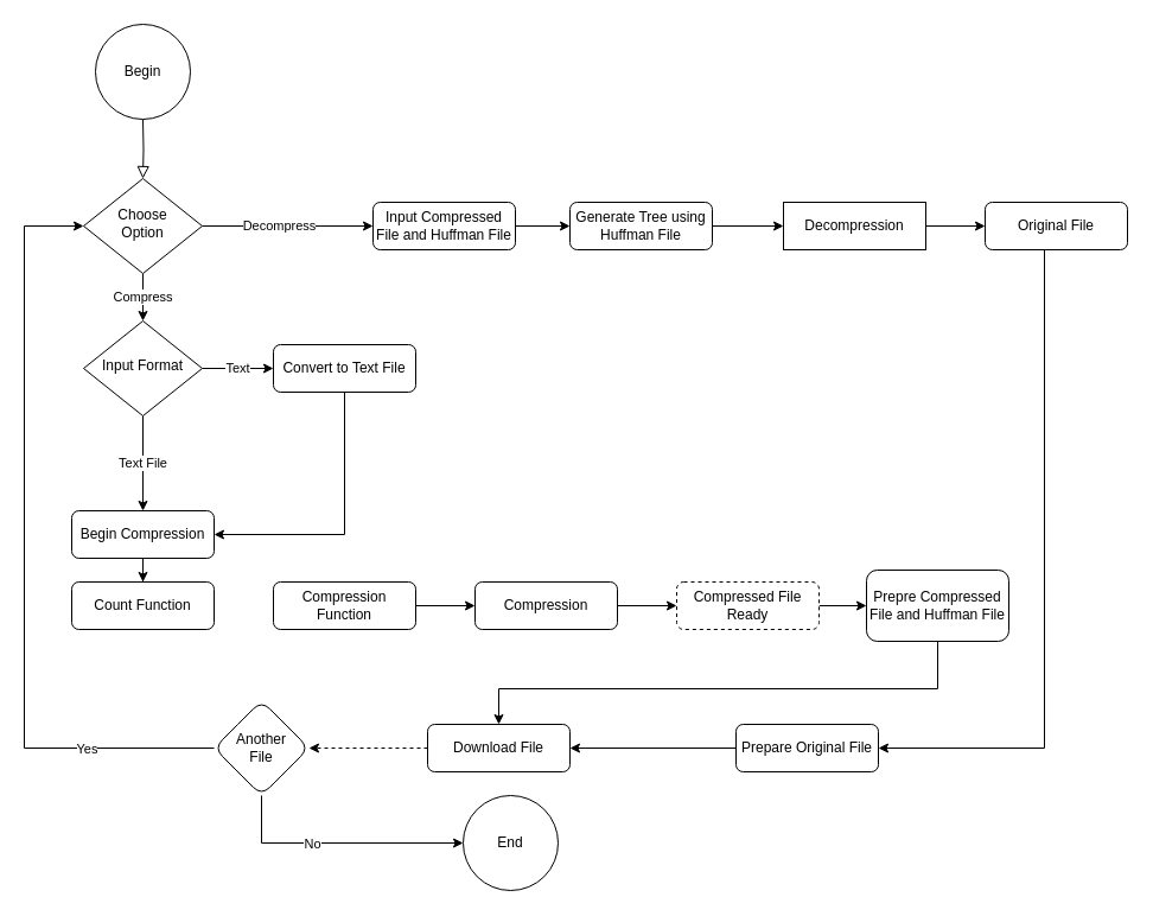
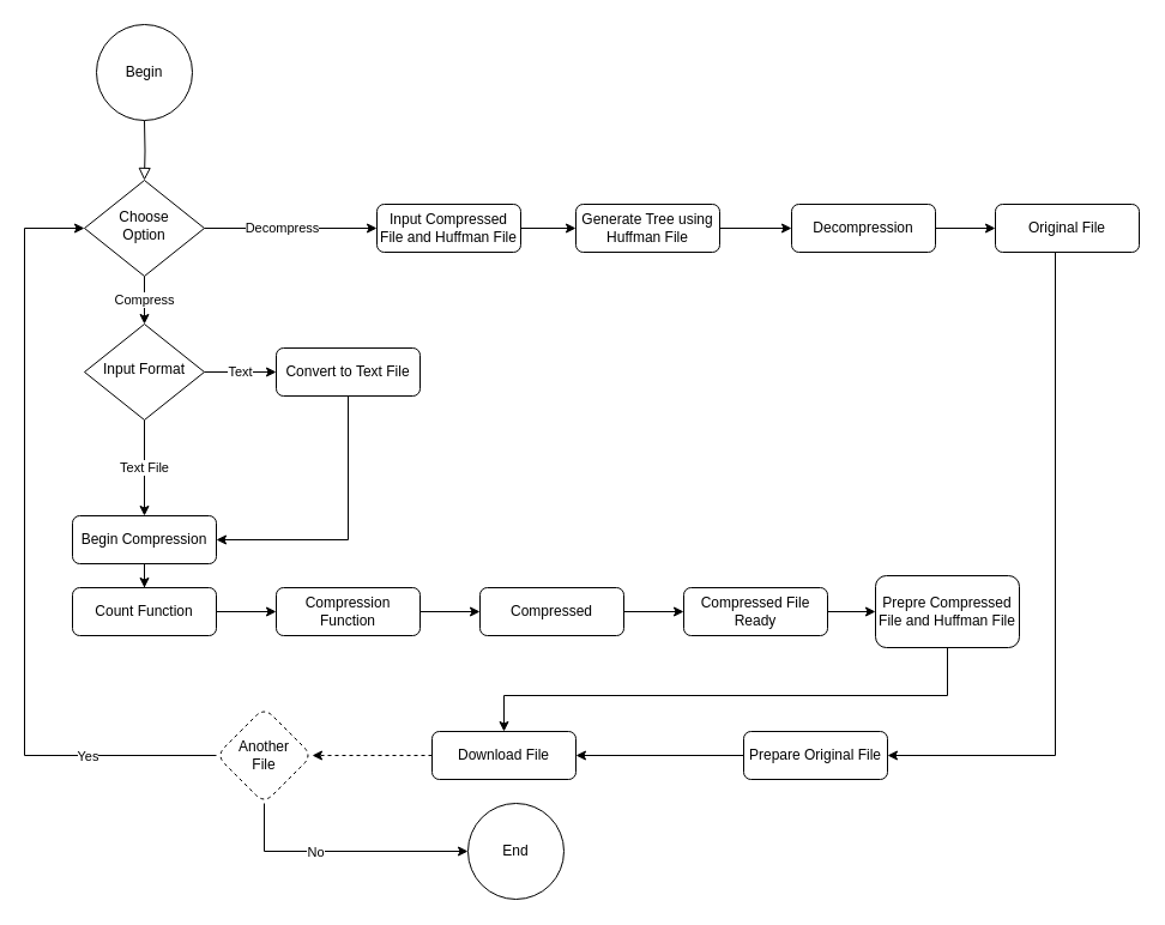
- <mxCell id="32" value="Decompression" style="whiteSpace=wrap;html=1;fontSize=12;glass=0;strokeWidth=1;shadow=0;rounded=0;" vertex="1" parent="1"><mxGeometry x="660" y="170" width="120" height="40" as="geometry" /></mxCell>
+ <mxCell id="32" value="Decompression" style="rounded=1;whiteSpace=wrap;html=1;fontSize=12;glass=0;strokeWidth=1;shadow=0;" vertex="1" parent="1"><mxGeometry x="660" y="170" width="120" height="40" as="geometry" /></mxCell>
+ <mxCell id="17" style="edgeStyle=orthogonalEdgeStyle;rounded=0;orthogonalLoop=1;jettySize=auto;html=1;" edge="1" parent="1" source="18" target="20"><mxGeometry relative="1" as="geometry" /></mxCell>
- <mxCell id="22" value="Compression" style="rounded=1;whiteSpace=wrap;html=1;fontSize=12;glass=0;strokeWidth=1;shadow=0;" vertex="1" parent="1"><mxGeometry x="400" y="490" width="120" height="40" as="geometry" /></mxCell>
+ <mxCell id="22" value="Compressed" style="rounded=1;whiteSpace=wrap;html=1;fontSize=12;glass=0;strokeWidth=1;shadow=0;" vertex="1" parent="1"><mxGeometry x="400" y="490" width="120" height="40" as="geometry" /></mxCell>
- <mxCell id="24" value="Compressed File&lt;br&gt;Ready" style="rounded=1;whiteSpace=wrap;html=1;fontSize=12;glass=0;strokeWidth=1;shadow=0;dashed=1;" vertex="1" parent="1"><mxGeometry x="570" y="490" width="120" height="40" as="geometry" /></mxCell>
+ <mxCell id="24" value="Compressed File&lt;br&gt;Ready" style="rounded=1;whiteSpace=wrap;html=1;fontSize=12;glass=0;strokeWidth=1;shadow=0;" vertex="1" parent="1"><mxGeometry x="570" y="490" width="120" height="40" as="geometry" /></mxCell>
- <mxCell id="41" value="Another &lt;br&gt;File" style="rhombus;whiteSpace=wrap;html=1;rounded=1;shadow=0;strokeWidth=1;glass=0;" vertex="1" parent="1"><mxGeometry x="180" y="590" width="80" height="80" as="geometry" /></mxCell>
+ <mxCell id="41" value="Another &lt;br&gt;File" style="rhombus;whiteSpace=wrap;html=1;rounded=1;shadow=0;strokeWidth=1;glass=0;dashed=1;" vertex="1" parent="1"><mxGeometry x="180" y="590" width="80" height="80" as="geometry" /></mxCell>
